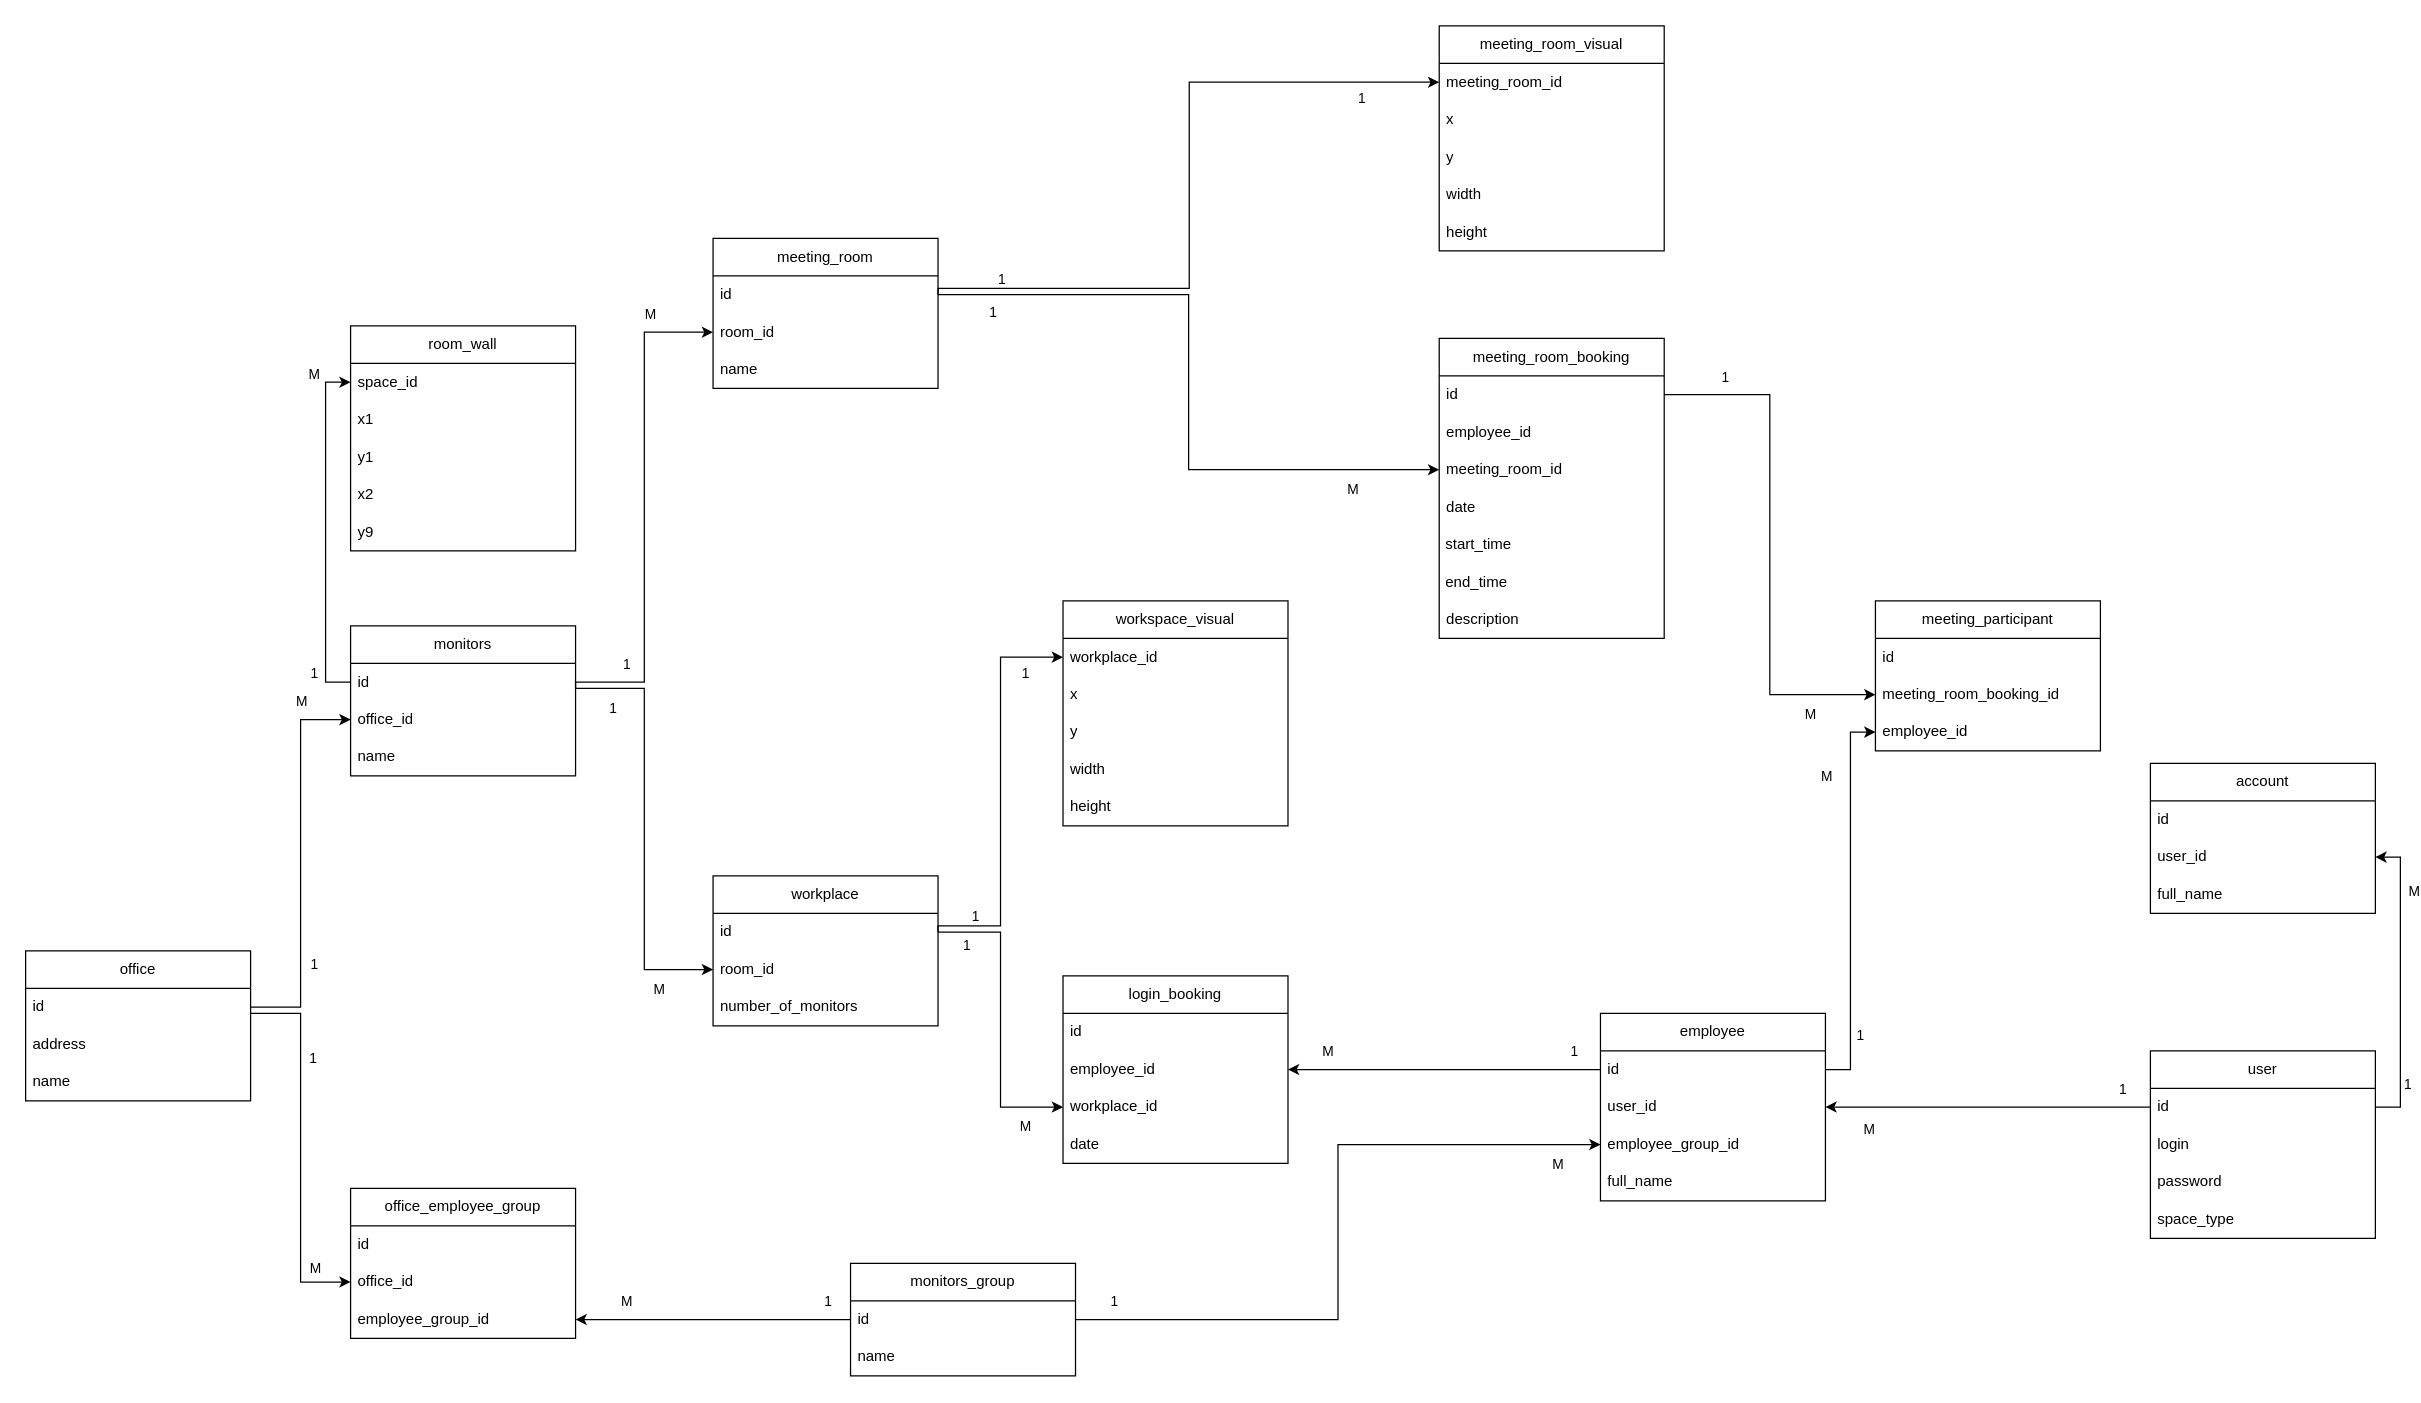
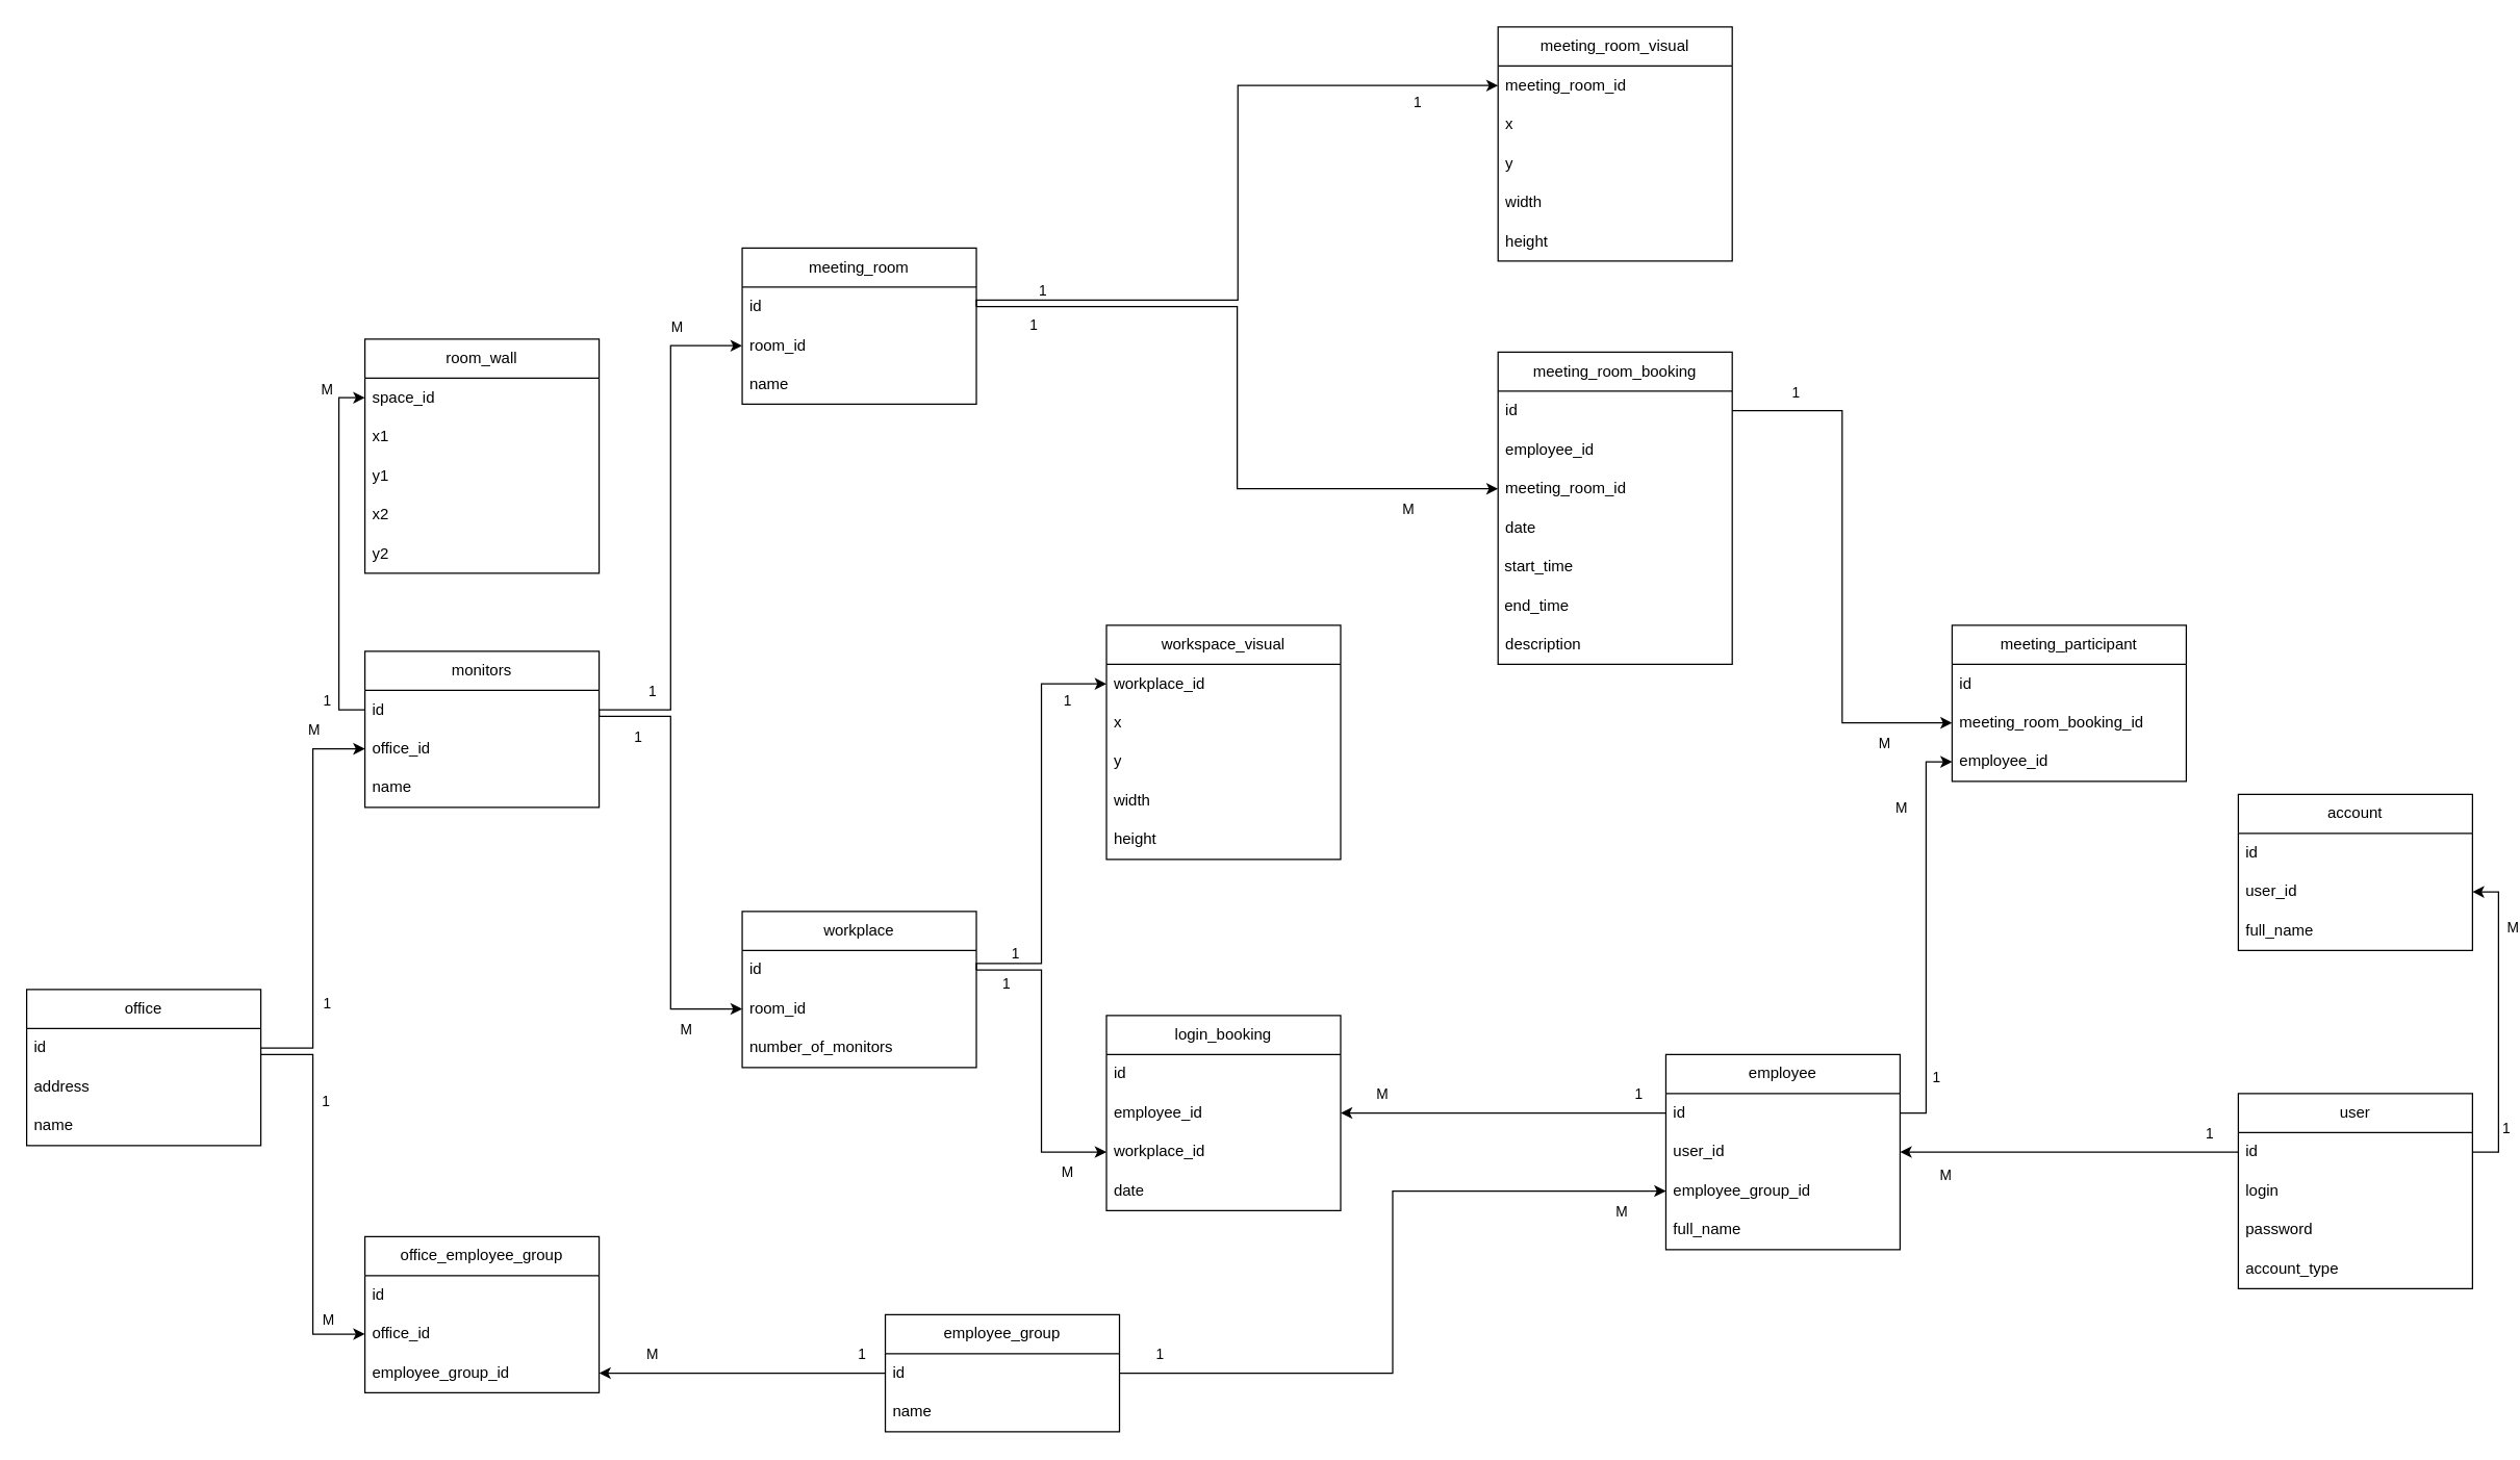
- <mxCell id="107" value="y9" style="text;strokeColor=none;fillColor=none;align=left;verticalAlign=middle;spacingLeft=4;spacingRight=4;overflow=hidden;points=[[0,0.5],[1,0.5]];portConstraint=eastwest;rotatable=0;whiteSpace=wrap;html=1;" parent="102" vertex="1"><mxGeometry y="150" width="180" height="30" as="geometry" /></mxCell>
+ <mxCell id="107" value="y2" style="text;strokeColor=none;fillColor=none;align=left;verticalAlign=middle;spacingLeft=4;spacingRight=4;overflow=hidden;points=[[0,0.5],[1,0.5]];portConstraint=eastwest;rotatable=0;whiteSpace=wrap;html=1;" parent="102" vertex="1"><mxGeometry y="150" width="180" height="30" as="geometry" /></mxCell>
- <mxCell id="73" value="space_type" style="text;strokeColor=none;fillColor=none;align=left;verticalAlign=middle;spacingLeft=4;spacingRight=4;overflow=hidden;points=[[0,0.5],[1,0.5]];portConstraint=eastwest;rotatable=0;whiteSpace=wrap;html=1;" parent="69" vertex="1"><mxGeometry y="120" width="180" height="30" as="geometry" /></mxCell>
+ <mxCell id="73" value="account_type" style="text;strokeColor=none;fillColor=none;align=left;verticalAlign=middle;spacingLeft=4;spacingRight=4;overflow=hidden;points=[[0,0.5],[1,0.5]];portConstraint=eastwest;rotatable=0;whiteSpace=wrap;html=1;" parent="69" vertex="1"><mxGeometry y="120" width="180" height="30" as="geometry" /></mxCell>
- <mxCell id="19" value="monitors_group" style="swimlane;fontStyle=0;childLayout=stackLayout;horizontal=1;startSize=30;horizontalStack=0;resizeParent=1;resizeParentMax=0;resizeLast=0;collapsible=1;marginBottom=0;whiteSpace=wrap;html=1;" parent="1" vertex="1"><mxGeometry x="680" y="1010" width="180" height="90" as="geometry" /></mxCell>
+ <mxCell id="19" value="employee_group" style="swimlane;fontStyle=0;childLayout=stackLayout;horizontal=1;startSize=30;horizontalStack=0;resizeParent=1;resizeParentMax=0;resizeLast=0;collapsible=1;marginBottom=0;whiteSpace=wrap;html=1;" parent="1" vertex="1"><mxGeometry x="680" y="1010" width="180" height="90" as="geometry" /></mxCell>
